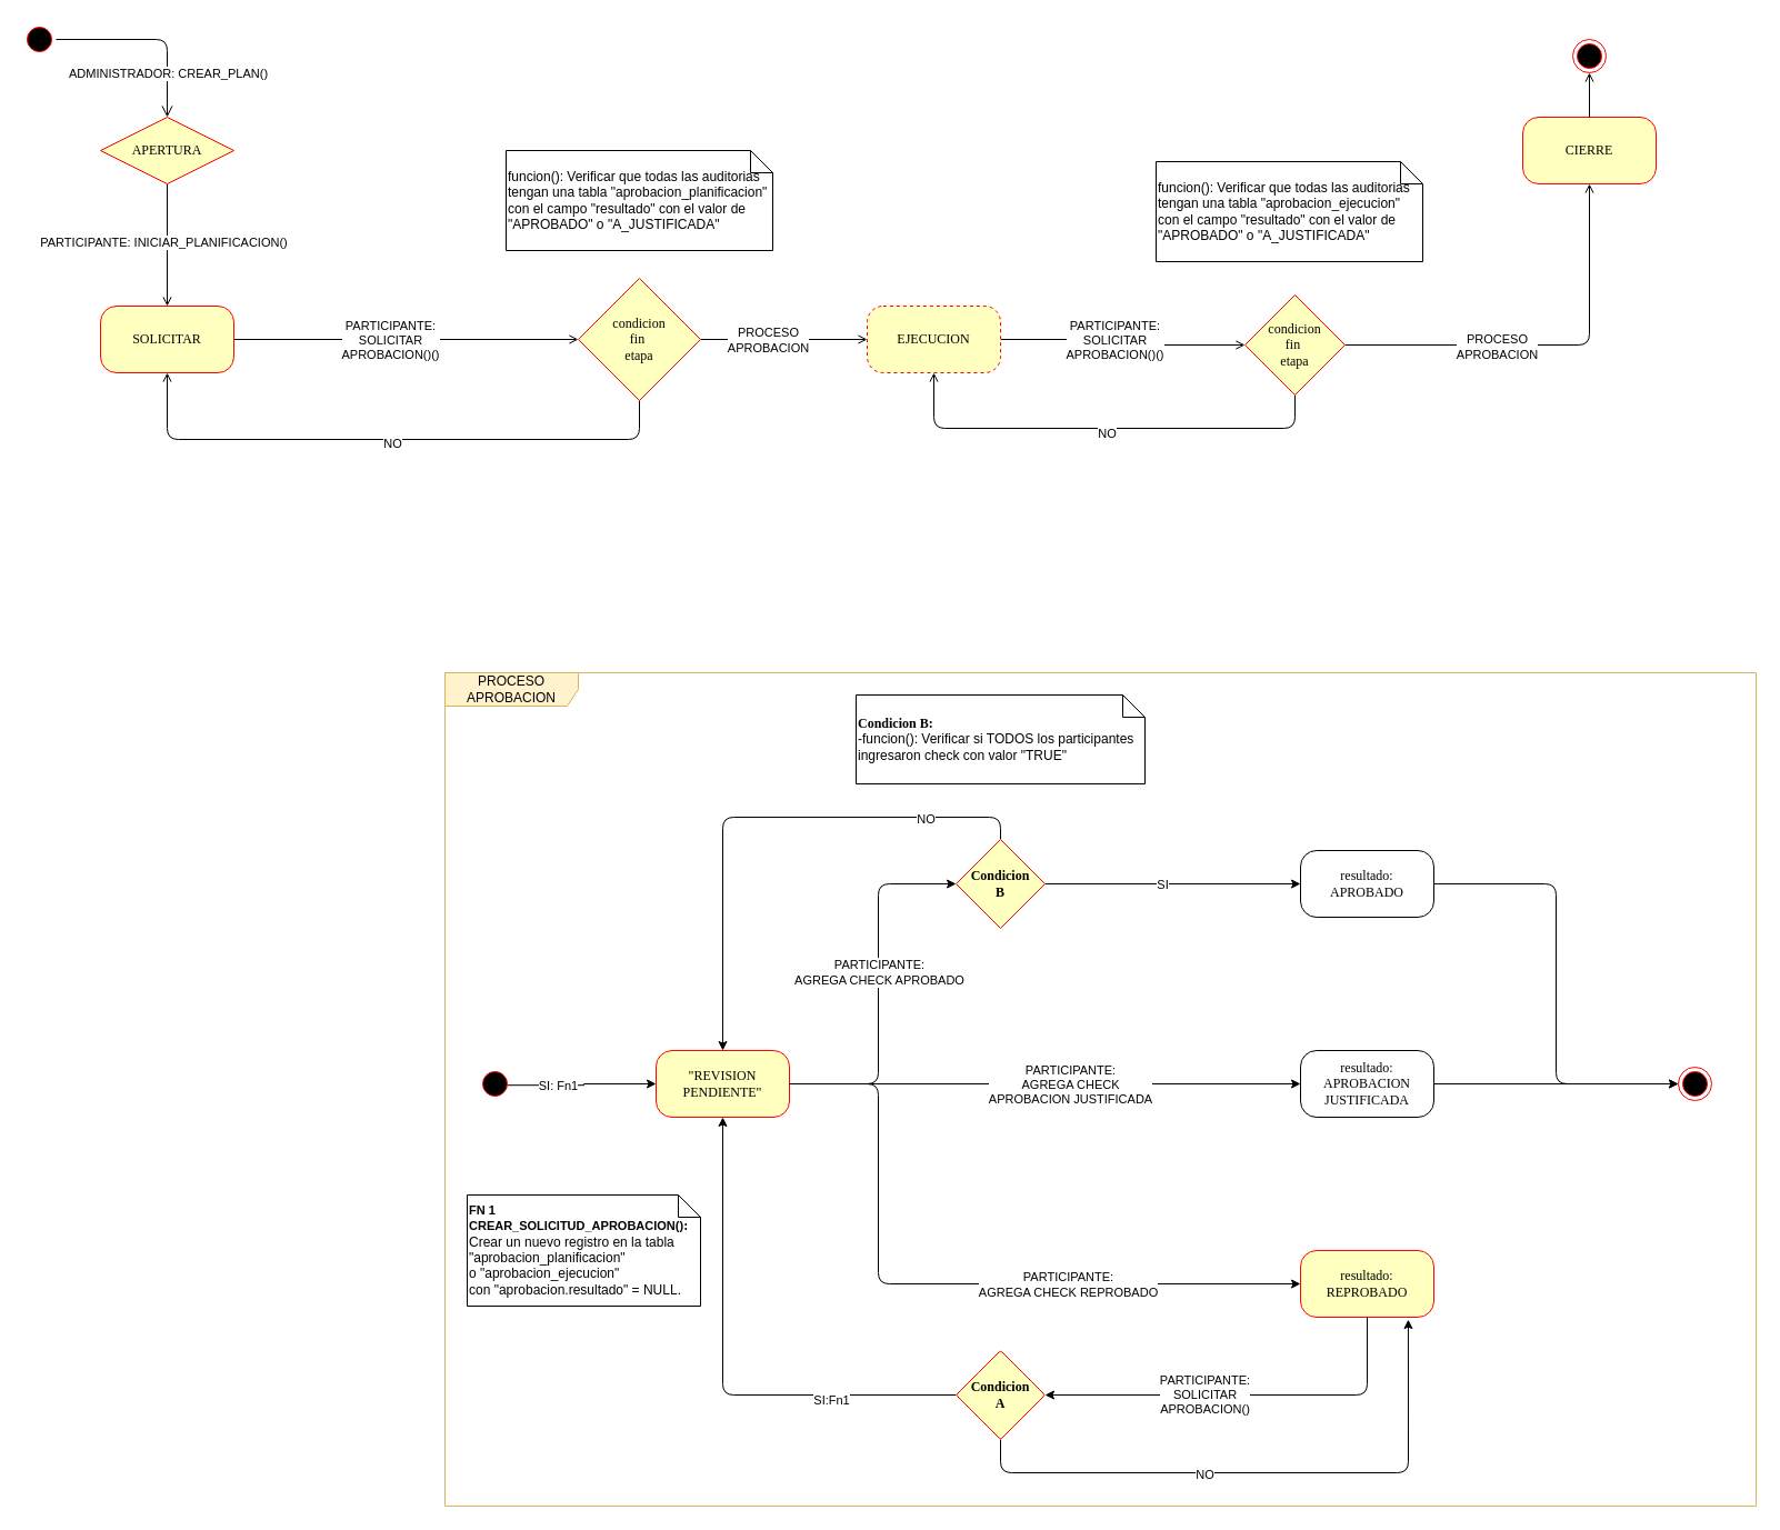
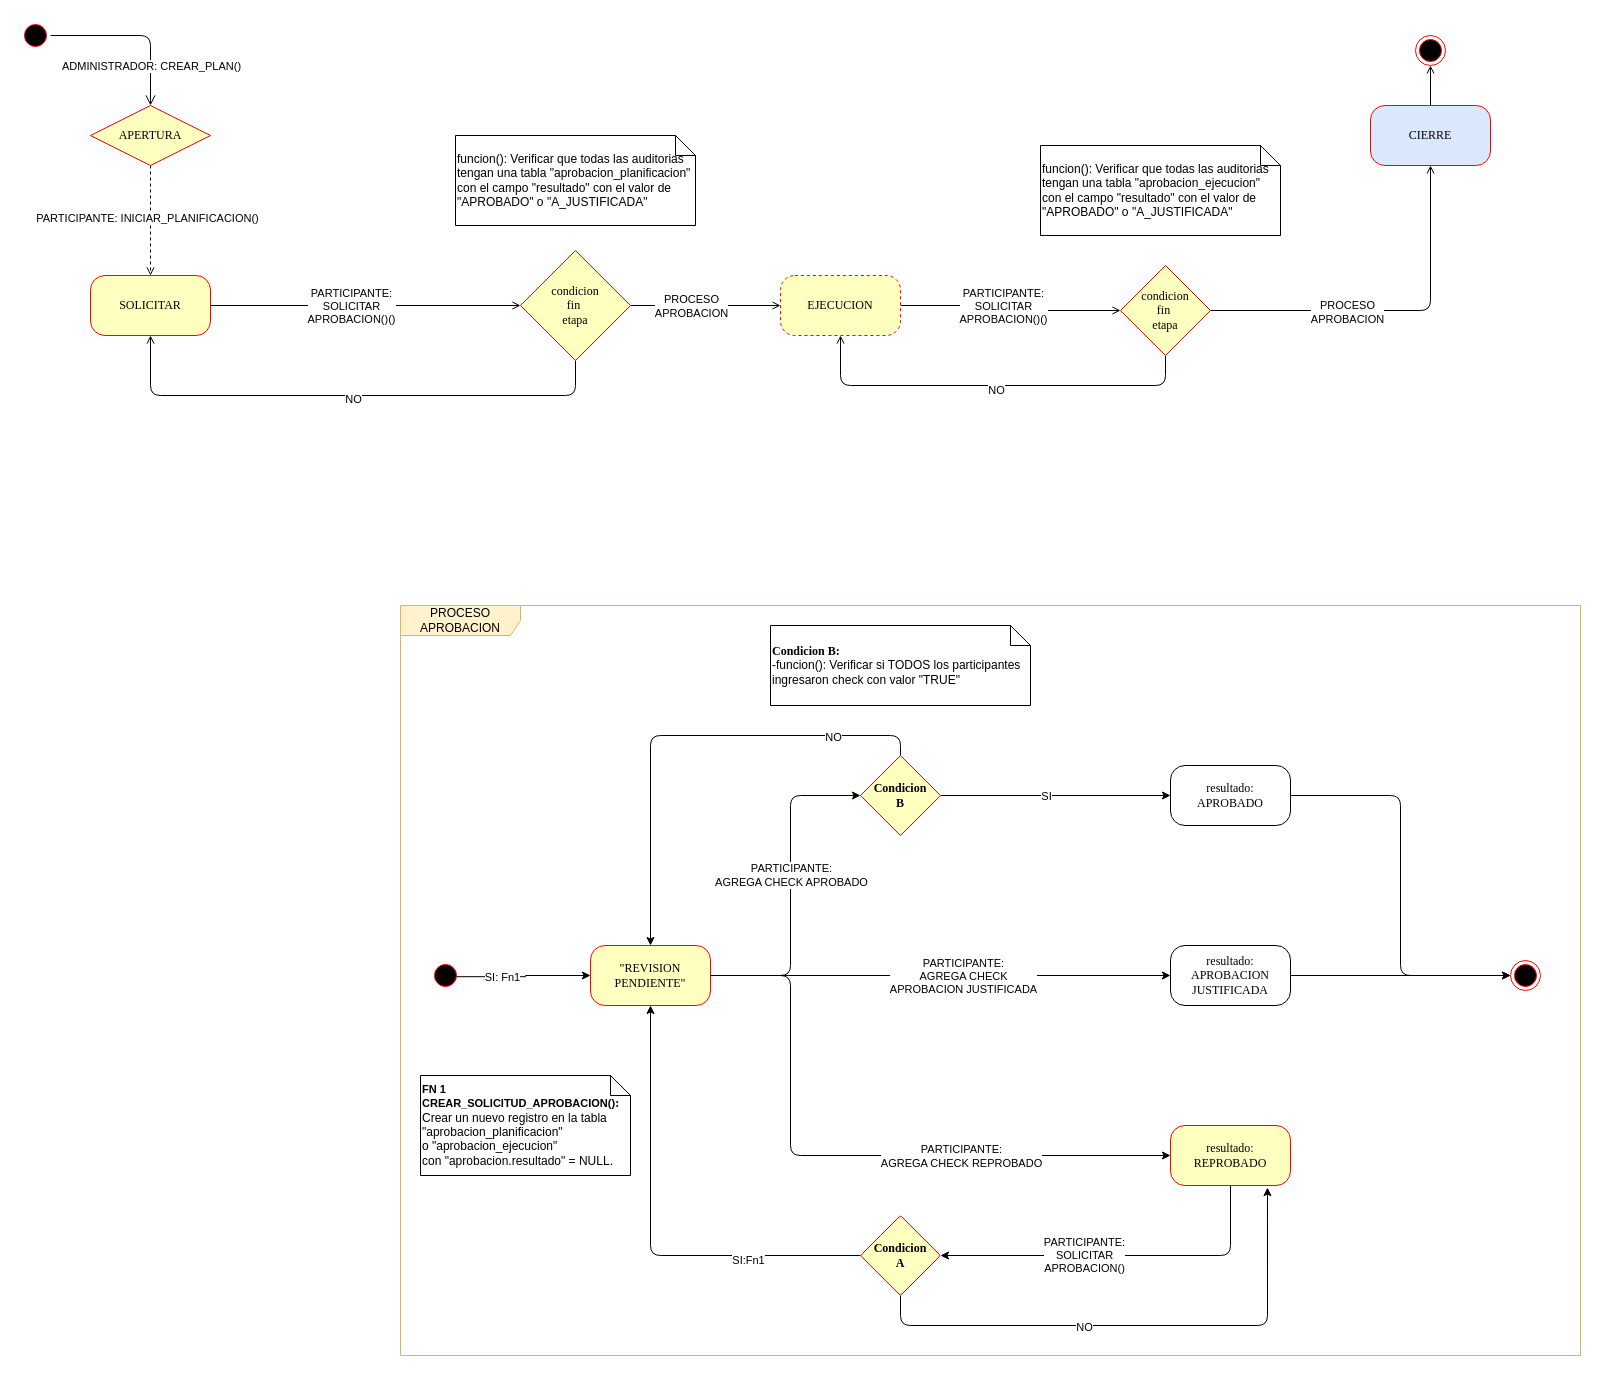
- <mxCell id="15" value="CIERRE" style="rounded=1;whiteSpace=wrap;html=1;arcSize=24;fillColor=#ffffc0;strokeColor=#ff0000;shadow=0;comic=0;labelBackgroundColor=none;fontFamily=Verdana;fontSize=12;fontColor=#000000;align=center;" vertex="1" parent="1"><mxGeometry x="1370" y="105" width="120" height="60" as="geometry" /></mxCell>
+ <mxCell id="15" value="CIERRE" style="rounded=1;whiteSpace=wrap;html=1;arcSize=24;fillColor=#dae8fc;strokeColor=#ff0000;shadow=0;comic=0;labelBackgroundColor=none;fontFamily=Verdana;fontSize=12;fontColor=#000000;align=center;" vertex="1" parent="1"><mxGeometry x="1370" y="105" width="120" height="60" as="geometry" /></mxCell>
- <mxCell id="3" style="edgeStyle=orthogonalEdgeStyle;rounded=1;orthogonalLoop=1;jettySize=auto;html=1;curved=0;endArrow=open;endFill=0;" edge="1" parent="1" source="5" target="8"><mxGeometry relative="1" as="geometry" /></mxCell>
+ <mxCell id="3" style="edgeStyle=orthogonalEdgeStyle;rounded=1;orthogonalLoop=1;jettySize=auto;html=1;curved=0;endArrow=open;endFill=0;dashed=1;" edge="1" parent="1" source="5" target="8"><mxGeometry relative="1" as="geometry" /></mxCell>
